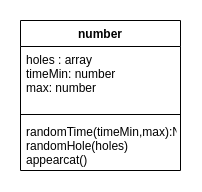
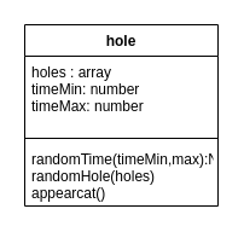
- <mxCell id="2" value="number&#10;" style="swimlane;fontStyle=1;align=center;verticalAlign=top;childLayout=stackLayout;horizontal=1;startSize=26;horizontalStack=0;resizeParent=1;resizeParentMax=0;resizeLast=0;collapsible=1;marginBottom=0;" vertex="1" parent="1"><mxGeometry x="20" y="20" width="160" height="150" as="geometry" /></mxCell>
+ <mxCell id="2" value="hole&#10;" style="swimlane;fontStyle=1;align=center;verticalAlign=top;childLayout=stackLayout;horizontal=1;startSize=26;horizontalStack=0;resizeParent=1;resizeParentMax=0;resizeLast=0;collapsible=1;marginBottom=0;" vertex="1" parent="1"><mxGeometry x="20" y="20" width="160" height="150" as="geometry" /></mxCell>
- <mxCell id="3" value="holes : array&#10;timeMin: number&#10;max: number" style="text;strokeColor=none;fillColor=none;align=left;verticalAlign=top;spacingLeft=4;spacingRight=4;overflow=hidden;rotatable=0;points=[[0,0.5],[1,0.5]];portConstraint=eastwest;" vertex="1" parent="2"><mxGeometry y="26" width="160" height="64" as="geometry" /></mxCell>
+ <mxCell id="3" value="holes : array&#10;timeMin: number&#10;timeMax: number" style="text;strokeColor=none;fillColor=none;align=left;verticalAlign=top;spacingLeft=4;spacingRight=4;overflow=hidden;rotatable=0;points=[[0,0.5],[1,0.5]];portConstraint=eastwest;" vertex="1" parent="2"><mxGeometry y="26" width="160" height="64" as="geometry" /></mxCell>
